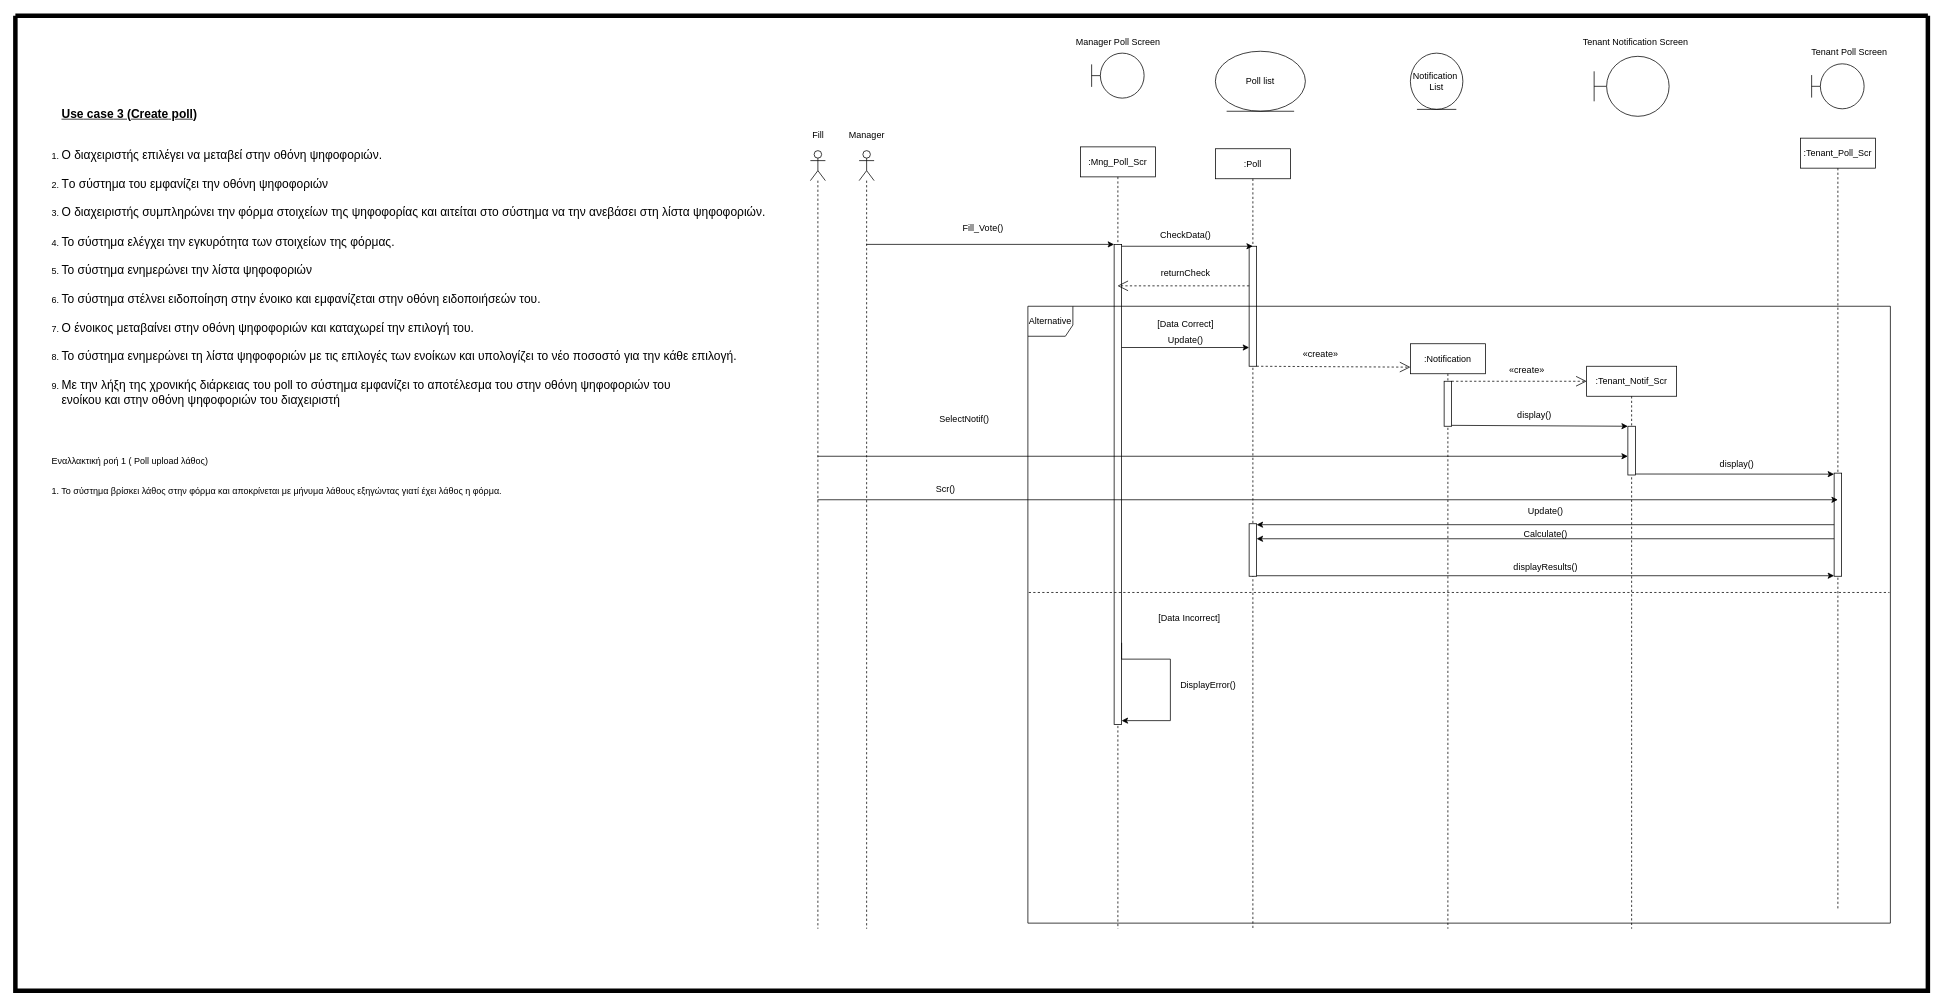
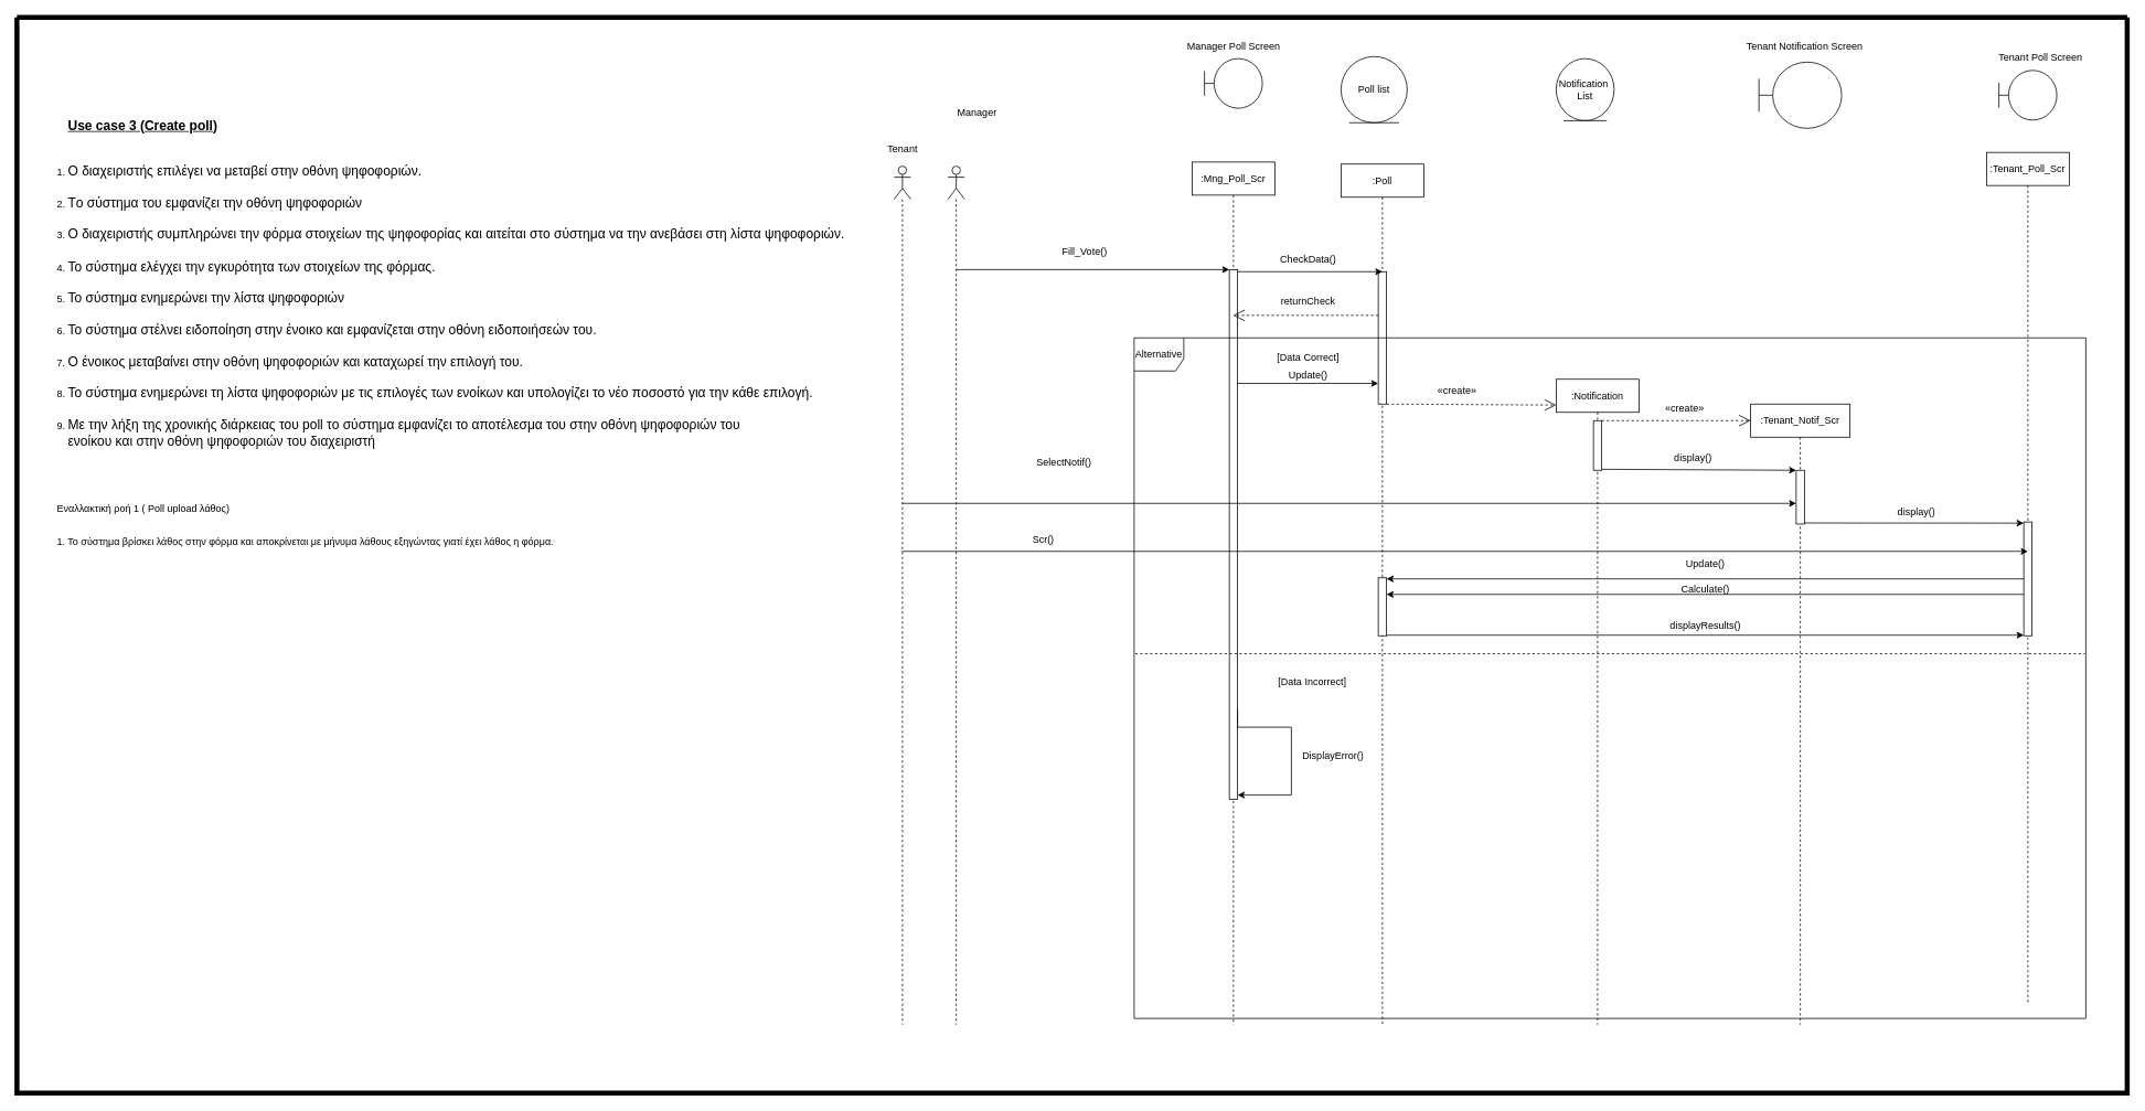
- <mxCell id="10" value="Poll list" style="ellipse;shape=umlEntity;whiteSpace=wrap;html=1;" parent="1" vertex="1"><mxGeometry x="1620" y="67.5" width="120" height="80" as="geometry" /></mxCell>
+ <mxCell id="10" value="Poll list" style="ellipse;shape=umlEntity;whiteSpace=wrap;html=1;" parent="1" vertex="1"><mxGeometry x="1620" y="67.5" width="80" height="80" as="geometry" /></mxCell>
- <mxCell id="14" value="Fill" style="text;html=1;align=center;verticalAlign=middle;resizable=0;points=[];autosize=1;strokeColor=none;fillColor=none;" parent="1" vertex="1"><mxGeometry x="1060" y="165" width="60" height="30" as="geometry" /></mxCell>
+ <mxCell id="14" value="Tenant" style="text;html=1;align=center;verticalAlign=middle;resizable=0;points=[];autosize=1;strokeColor=none;fillColor=none;" parent="1" vertex="1"><mxGeometry x="1060" y="165" width="60" height="30" as="geometry" /></mxCell>
- <mxCell id="12" value="Manager" style="text;html=1;align=center;verticalAlign=middle;resizable=0;points=[];autosize=1;strokeColor=none;fillColor=none;" parent="1" vertex="1"><mxGeometry x="1120" y="165" width="70" height="30" as="geometry" /></mxCell>
+ <mxCell id="12" value="Manager" style="text;html=1;align=center;verticalAlign=middle;resizable=0;points=[];autosize=1;strokeColor=none;fillColor=none;" parent="1" vertex="1"><mxGeometry x="1145" y="120" width="70" height="30" as="geometry" /></mxCell>
